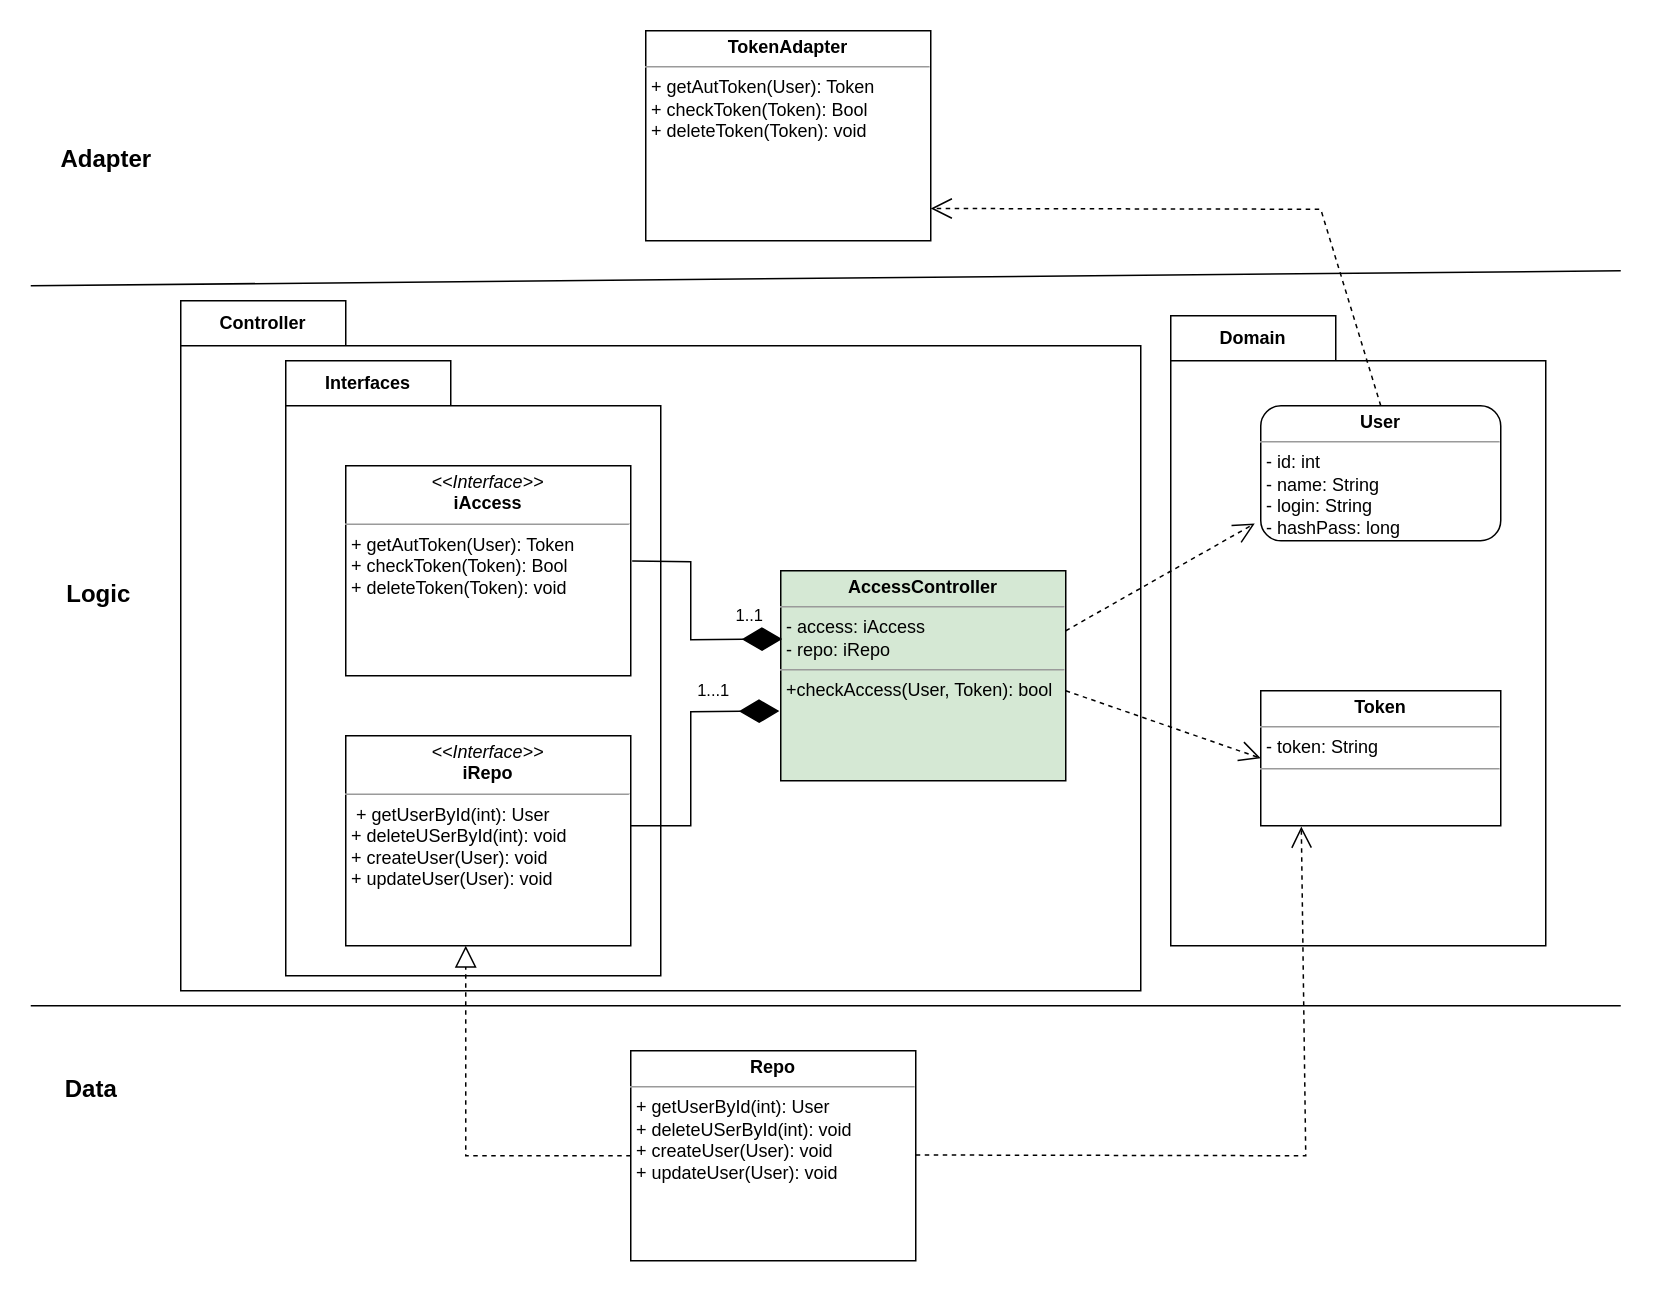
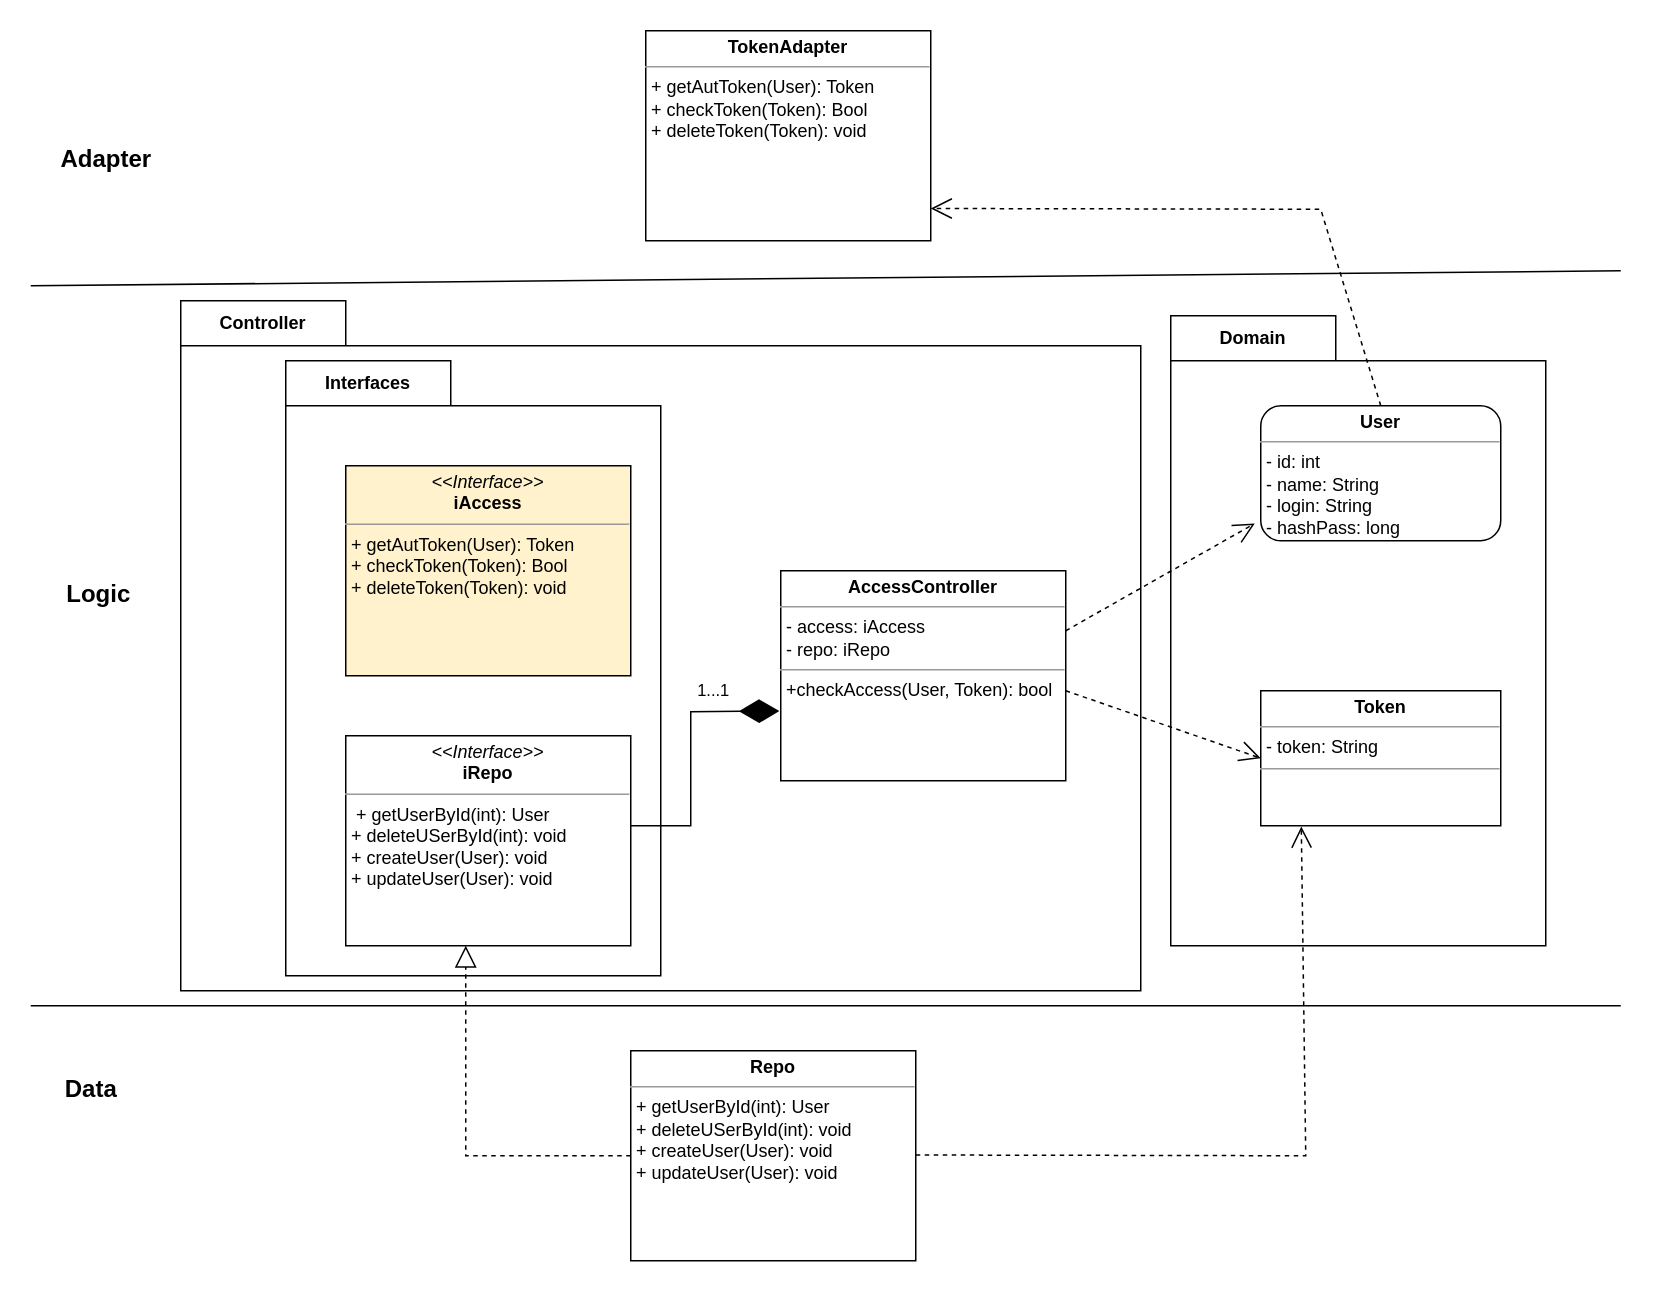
- <mxCell id="3" value="&lt;p style=&quot;margin:0px;margin-top:4px;text-align:center;&quot;&gt;&lt;i&gt;&amp;lt;&amp;lt;Interface&amp;gt;&amp;gt;&lt;/i&gt;&lt;br&gt;&lt;b&gt;iAccess&lt;/b&gt;&lt;/p&gt;&lt;hr size=&quot;1&quot;&gt;&lt;p style=&quot;border-color: var(--border-color); margin: 0px 0px 0px 4px;&quot;&gt;+ getAutToken(User): Token&lt;br style=&quot;border-color: var(--border-color);&quot;&gt;&lt;/p&gt;&lt;p style=&quot;border-color: var(--border-color); margin: 0px 0px 0px 4px;&quot;&gt;+ checkToken(Token): Bool&lt;/p&gt;&lt;p style=&quot;border-color: var(--border-color); margin: 0px 0px 0px 4px;&quot;&gt;+ deleteToken(Token): void&lt;/p&gt;" style="verticalAlign=top;align=left;overflow=fill;fontSize=12;fontFamily=Helvetica;html=1;whiteSpace=wrap;" vertex="1" parent="1"><mxGeometry x="230" y="310" width="190" height="140" as="geometry" /></mxCell>
+ <mxCell id="3" value="&lt;p style=&quot;margin:0px;margin-top:4px;text-align:center;&quot;&gt;&lt;i&gt;&amp;lt;&amp;lt;Interface&amp;gt;&amp;gt;&lt;/i&gt;&lt;br&gt;&lt;b&gt;iAccess&lt;/b&gt;&lt;/p&gt;&lt;hr size=&quot;1&quot;&gt;&lt;p style=&quot;border-color: var(--border-color); margin: 0px 0px 0px 4px;&quot;&gt;+ getAutToken(User): Token&lt;br style=&quot;border-color: var(--border-color);&quot;&gt;&lt;/p&gt;&lt;p style=&quot;border-color: var(--border-color); margin: 0px 0px 0px 4px;&quot;&gt;+ checkToken(Token): Bool&lt;/p&gt;&lt;p style=&quot;border-color: var(--border-color); margin: 0px 0px 0px 4px;&quot;&gt;+ deleteToken(Token): void&lt;/p&gt;" style="verticalAlign=top;align=left;overflow=fill;fontSize=12;fontFamily=Helvetica;html=1;whiteSpace=wrap;fillColor=#fff2cc;" vertex="1" parent="1"><mxGeometry x="230" y="310" width="190" height="140" as="geometry" /></mxCell>
- <mxCell id="8" value="" style="endArrow=diamondThin;endFill=1;endSize=24;html=1;rounded=0;exitX=1.005;exitY=0.454;exitDx=0;exitDy=0;exitPerimeter=0;entryX=0.005;entryY=0.325;entryDx=0;entryDy=0;entryPerimeter=0;" edge="1" parent="1" source="3" target="7"><mxGeometry width="160" relative="1" as="geometry"><mxPoint x="550" y="370" as="sourcePoint" /><mxPoint x="710" y="370" as="targetPoint" /><Array as="points"><mxPoint x="460" y="374" /><mxPoint x="460" y="426" /></Array></mxGeometry></mxCell>
- <mxCell id="9" value="1..1" style="edgeLabel;html=1;align=center;verticalAlign=middle;resizable=0;points=[];" vertex="1" connectable="0" parent="8"><mxGeometry x="0.532" y="1" relative="1" as="geometry"><mxPoint x="14" y="-15" as="offset" /></mxGeometry></mxCell>
- <mxCell id="7" value="&lt;p style=&quot;margin:0px;margin-top:4px;text-align:center;&quot;&gt;&lt;b&gt;AccessController&lt;/b&gt;&lt;/p&gt;&lt;hr size=&quot;1&quot;&gt;&lt;p style=&quot;margin:0px;margin-left:4px;&quot;&gt;- access: iAccess&lt;br&gt;- repo: iRepo&lt;/p&gt;&lt;hr size=&quot;1&quot;&gt;&lt;p style=&quot;margin:0px;margin-left:4px;&quot;&gt;+checkAccess(User, Token): bool&lt;/p&gt;" style="verticalAlign=top;align=left;overflow=fill;fontSize=12;fontFamily=Helvetica;html=1;whiteSpace=wrap;fillColor=#d5e8d4;" vertex="1" parent="1"><mxGeometry x="520" y="380" width="190" height="140" as="geometry" /></mxCell>
+ <mxCell id="7" value="&lt;p style=&quot;margin:0px;margin-top:4px;text-align:center;&quot;&gt;&lt;b&gt;AccessController&lt;/b&gt;&lt;/p&gt;&lt;hr size=&quot;1&quot;&gt;&lt;p style=&quot;margin:0px;margin-left:4px;&quot;&gt;- access: iAccess&lt;br&gt;- repo: iRepo&lt;/p&gt;&lt;hr size=&quot;1&quot;&gt;&lt;p style=&quot;margin:0px;margin-left:4px;&quot;&gt;+checkAccess(User, Token): bool&lt;/p&gt;" style="verticalAlign=top;align=left;overflow=fill;fontSize=12;fontFamily=Helvetica;html=1;whiteSpace=wrap;" vertex="1" parent="1"><mxGeometry x="520" y="380" width="190" height="140" as="geometry" /></mxCell>
